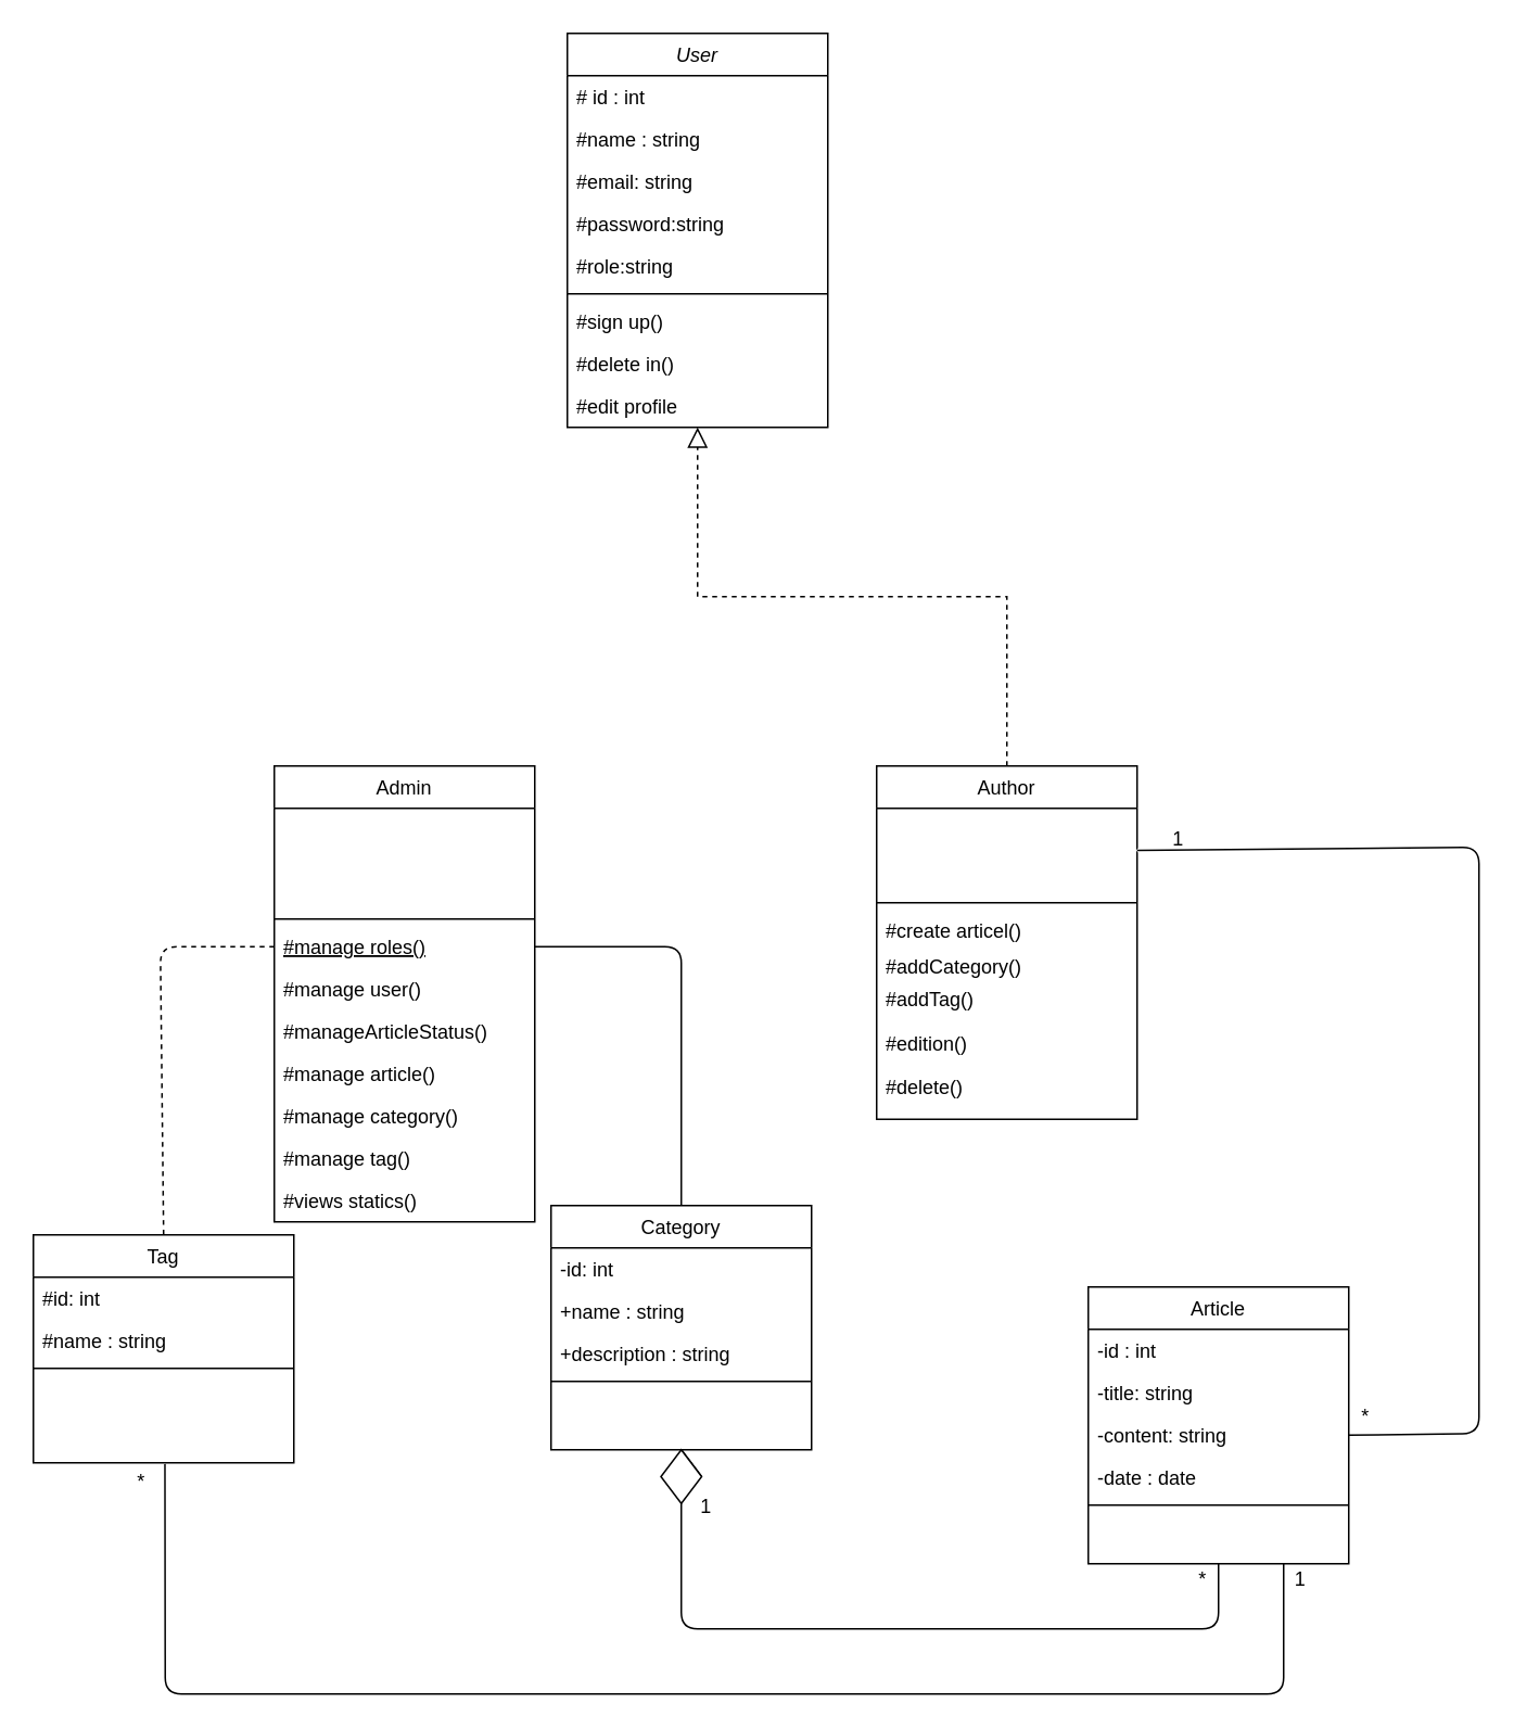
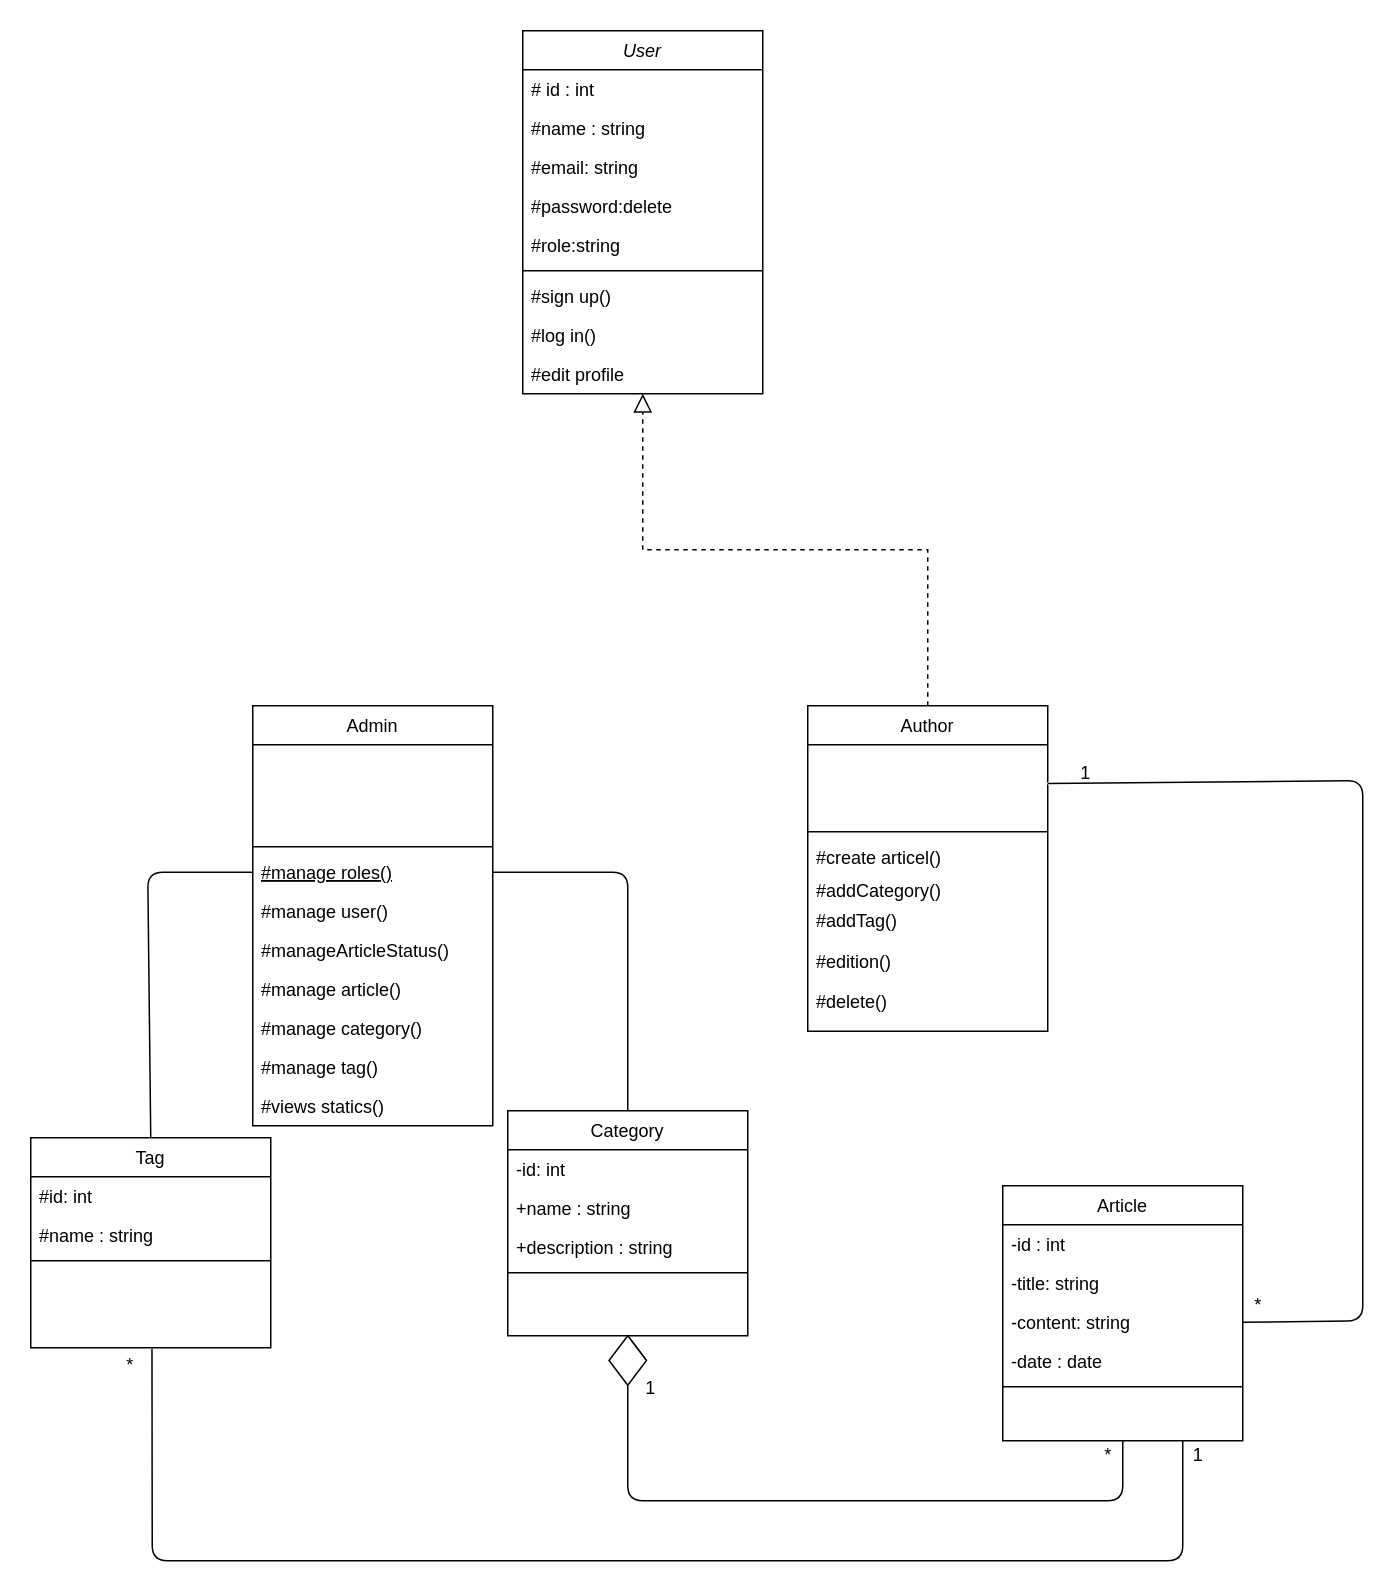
- <mxCell id="6" value="#password:string" style="text;align=left;verticalAlign=top;spacingLeft=4;spacingRight=4;overflow=hidden;rotatable=0;points=[[0,0.5],[1,0.5]];portConstraint=eastwest;rounded=0;shadow=0;html=0;" parent="2" vertex="1"><mxGeometry y="104" width="160" height="26" as="geometry" /></mxCell>
+ <mxCell id="6" value="#password:delete" style="text;align=left;verticalAlign=top;spacingLeft=4;spacingRight=4;overflow=hidden;rotatable=0;points=[[0,0.5],[1,0.5]];portConstraint=eastwest;rounded=0;shadow=0;html=0;" parent="2" vertex="1"><mxGeometry y="104" width="160" height="26" as="geometry" /></mxCell>
- <mxCell id="10" value="#delete in()" style="text;align=left;verticalAlign=top;spacingLeft=4;spacingRight=4;overflow=hidden;rotatable=0;points=[[0,0.5],[1,0.5]];portConstraint=eastwest;" parent="2" vertex="1"><mxGeometry y="190" width="160" height="26" as="geometry" /></mxCell>
+ <mxCell id="10" value="#log in()" style="text;align=left;verticalAlign=top;spacingLeft=4;spacingRight=4;overflow=hidden;rotatable=0;points=[[0,0.5],[1,0.5]];portConstraint=eastwest;" parent="2" vertex="1"><mxGeometry y="190" width="160" height="26" as="geometry" /></mxCell>
- <mxCell id="47" value="" style="endArrow=none;html=1;exitX=0;exitY=0.5;exitDx=0;exitDy=0;entryX=0.5;entryY=0;entryDx=0;entryDy=0;dashed=1;" parent="1" source="15" target="36" edge="1"><mxGeometry width="50" height="50" relative="1" as="geometry"><mxPoint x="192.32" y="832.992" as="sourcePoint" /><mxPoint x="438" y="841" as="targetPoint" /><Array as="points"><mxPoint x="98" y="581" /></Array></mxGeometry></mxCell>
+ <mxCell id="47" value="" style="endArrow=none;html=1;exitX=0;exitY=0.5;exitDx=0;exitDy=0;entryX=0.5;entryY=0;entryDx=0;entryDy=0;" parent="1" source="15" target="36" edge="1"><mxGeometry width="50" height="50" relative="1" as="geometry"><mxPoint x="192.32" y="832.992" as="sourcePoint" /><mxPoint x="438" y="841" as="targetPoint" /><Array as="points"><mxPoint x="98" y="581" /></Array></mxGeometry></mxCell>
